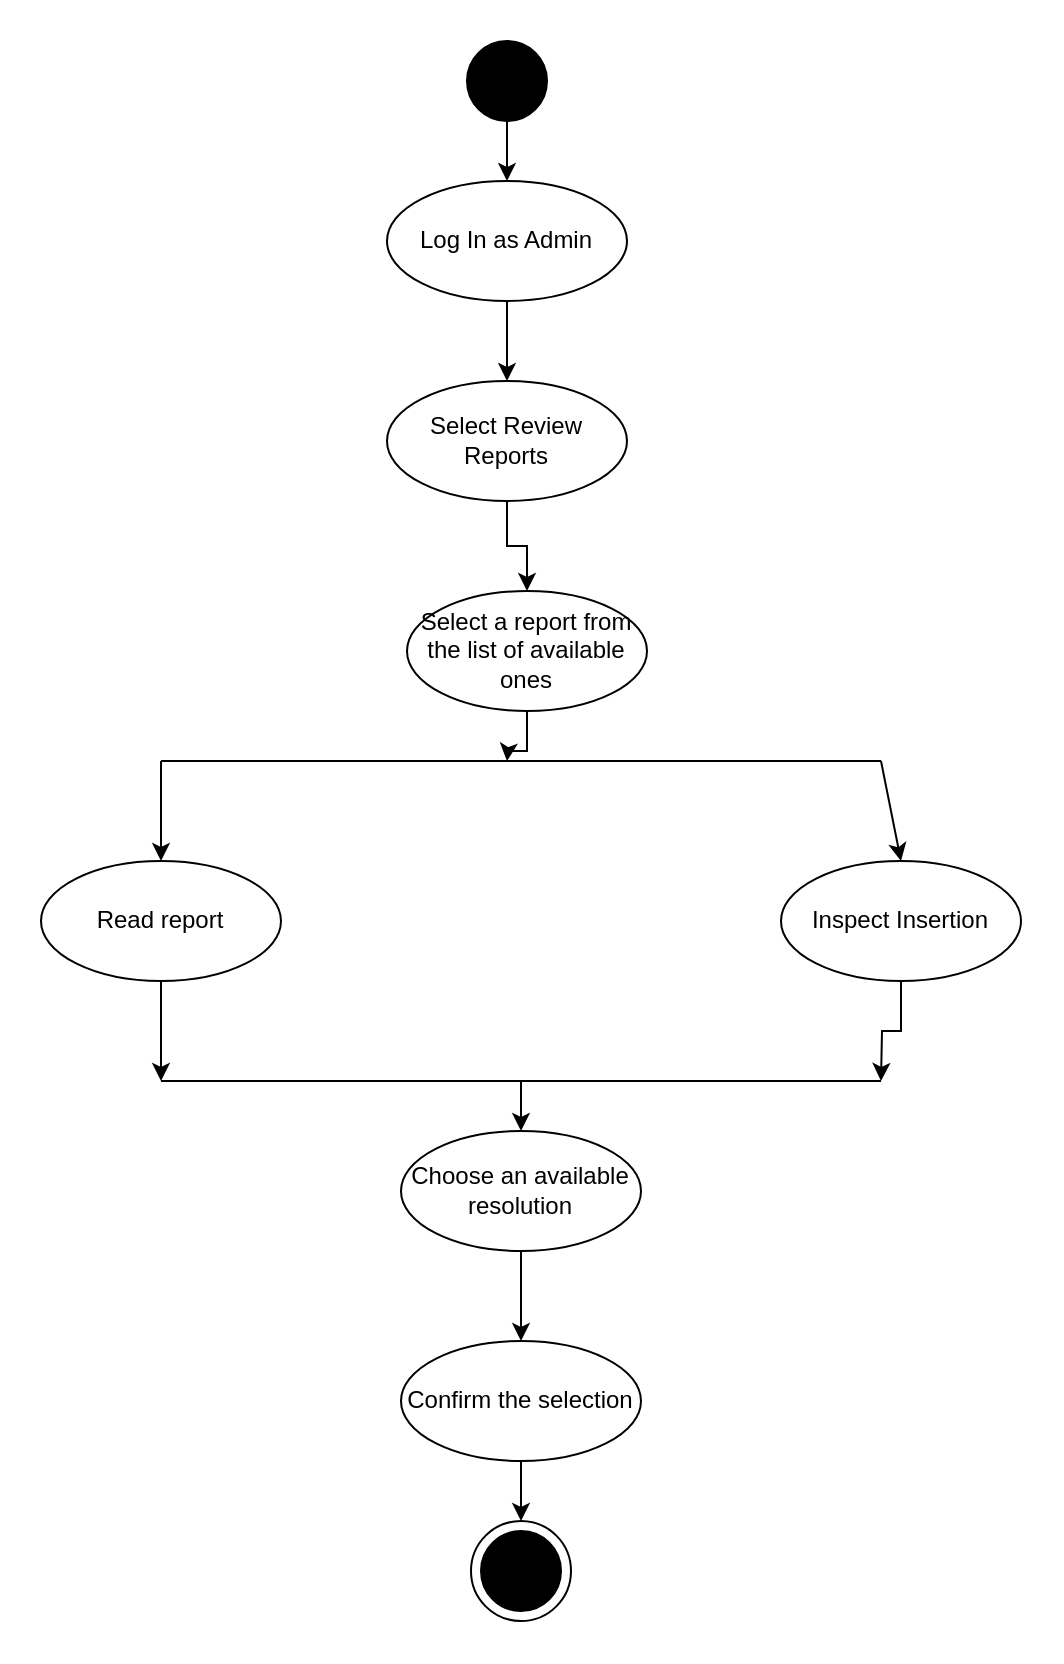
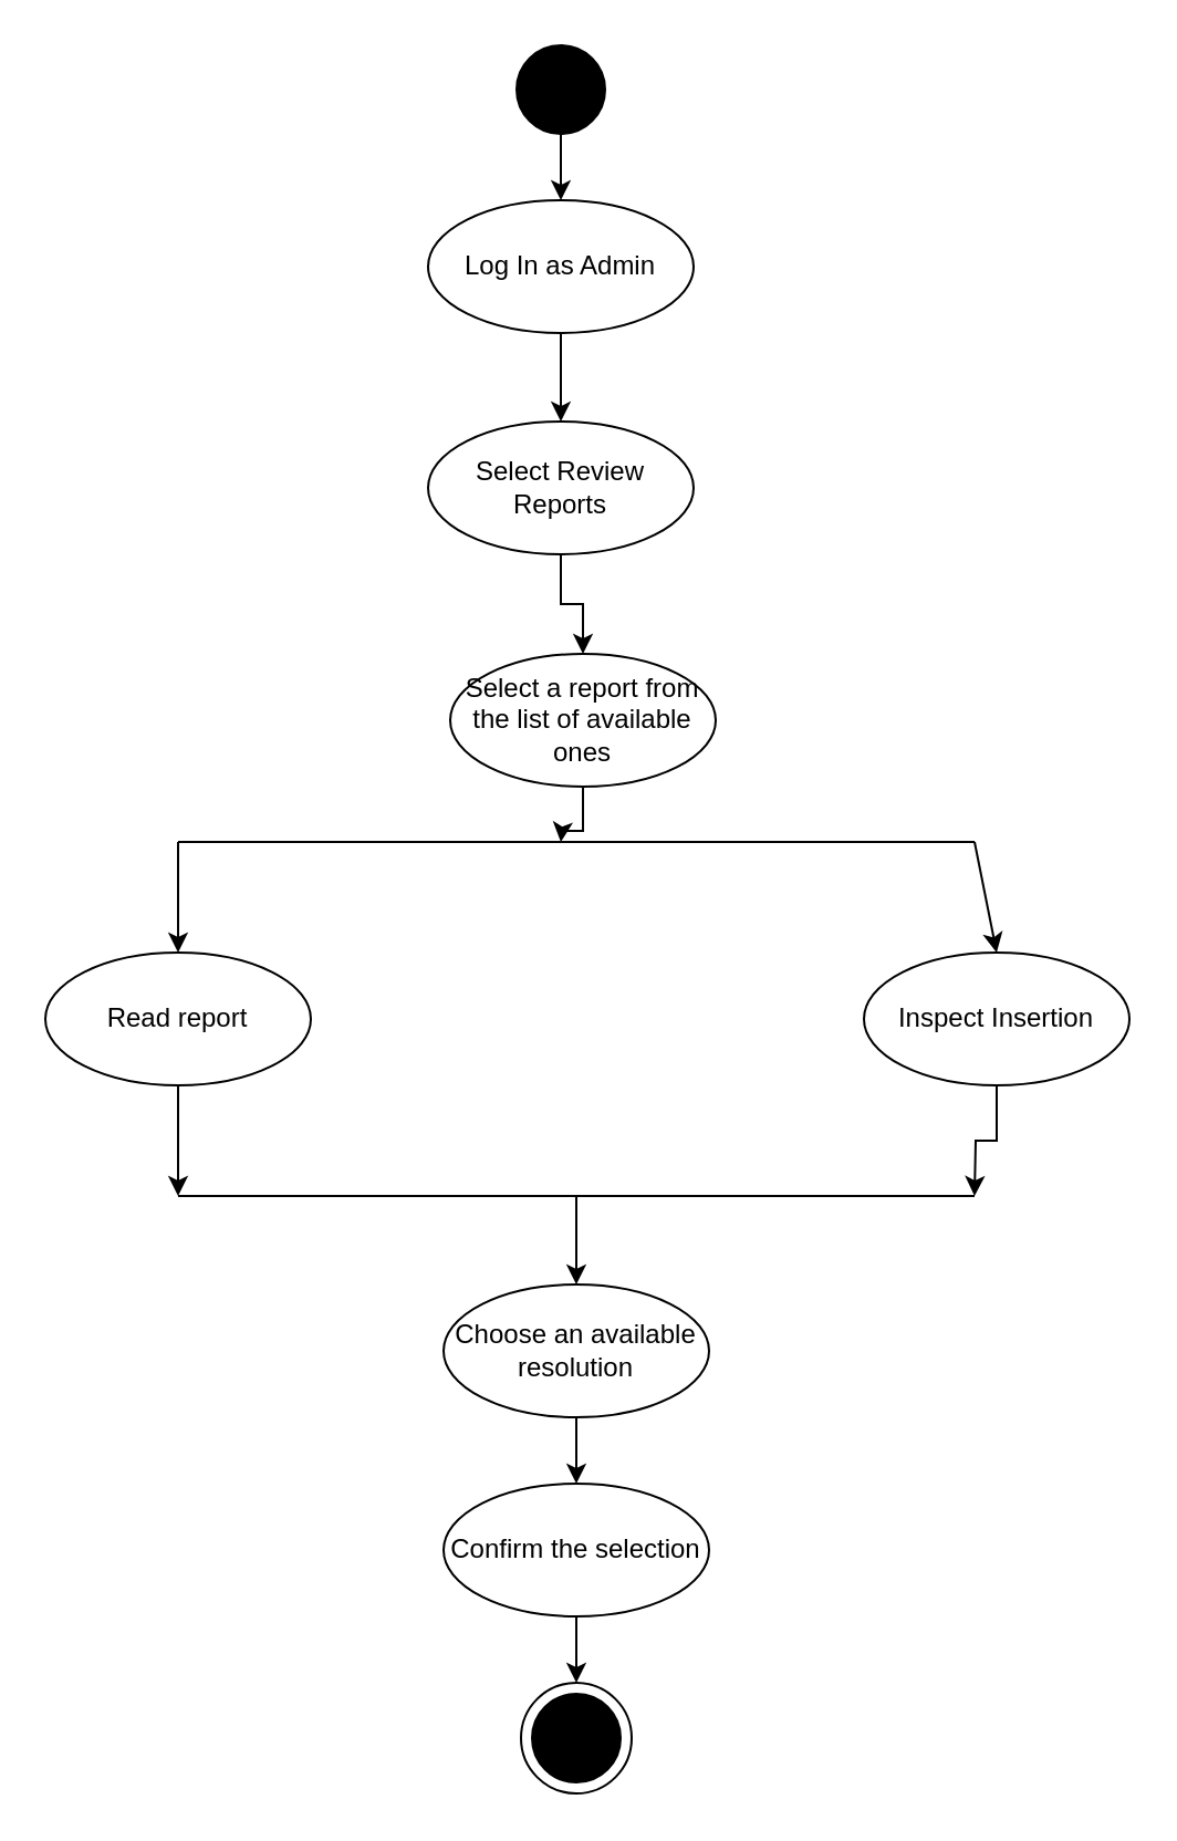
- <mxCell id="20" value="Choose an available resolution" style="ellipse;whiteSpace=wrap;html=1;fontFamily=Helvetica;fontSize=12;fontColor=#000000;align=center;strokeColor=#000000;fillColor=#FFFFFF;" vertex="1" parent="1"><mxGeometry x="200" y="565" width="120" height="60" as="geometry" /></mxCell>
+ <mxCell id="20" value="Choose an available resolution" style="ellipse;whiteSpace=wrap;html=1;fontFamily=Helvetica;fontSize=12;fontColor=#000000;align=center;strokeColor=#000000;fillColor=#FFFFFF;" vertex="1" parent="1"><mxGeometry x="200" y="580" width="120" height="60" as="geometry" /></mxCell>
